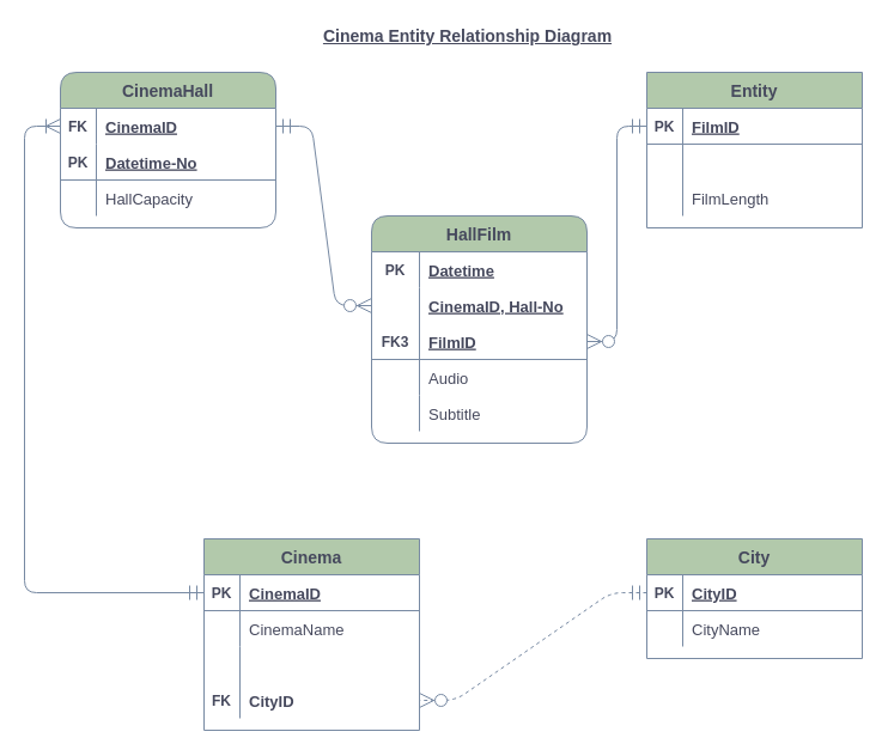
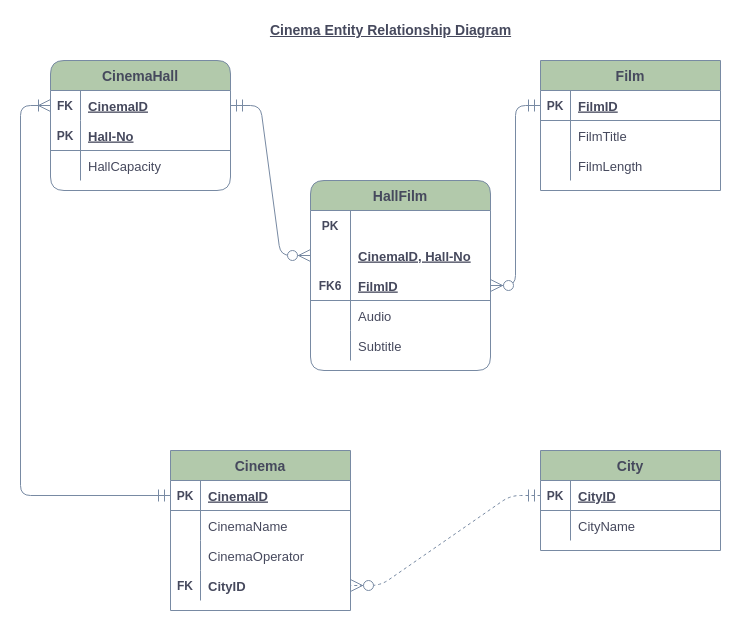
- <mxCell id="32" value="Entity" style="shape=table;startSize=30;container=1;collapsible=1;childLayout=tableLayout;fixedRows=1;rowLines=0;fontStyle=1;align=center;resizeLast=1;fontSize=14;fillColor=#B2C9AB;strokeColor=#788AA3;fontColor=#46495D;" parent="1" vertex="1"><mxGeometry x="540" y="60" width="180" height="130" as="geometry" /></mxCell>
+ <mxCell id="32" value="Film" style="shape=table;startSize=30;container=1;collapsible=1;childLayout=tableLayout;fixedRows=1;rowLines=0;fontStyle=1;align=center;resizeLast=1;fontSize=14;fillColor=#B2C9AB;strokeColor=#788AA3;fontColor=#46495D;" parent="1" vertex="1"><mxGeometry x="540" y="60" width="180" height="130" as="geometry" /></mxCell>
- <mxCell id="28" value="Datetime-No" style="shape=partialRectangle;connectable=0;fillColor=none;top=0;left=0;bottom=0;right=0;align=left;spacingLeft=6;fontStyle=5;overflow=hidden;fontSize=13;strokeColor=#788AA3;fontColor=#46495D;" parent="26" vertex="1"><mxGeometry x="30" width="150" height="30" as="geometry" /></mxCell>
+ <mxCell id="28" value="Hall-No" style="shape=partialRectangle;connectable=0;fillColor=none;top=0;left=0;bottom=0;right=0;align=left;spacingLeft=6;fontStyle=5;overflow=hidden;fontSize=13;strokeColor=#788AA3;fontColor=#46495D;" parent="26" vertex="1"><mxGeometry x="30" width="150" height="30" as="geometry" /></mxCell>
+ <mxCell id="38" value="FilmTitle" style="shape=partialRectangle;connectable=0;fillColor=none;top=0;left=0;bottom=0;right=0;align=left;spacingLeft=6;overflow=hidden;fontSize=13;strokeColor=#788AA3;fontColor=#46495D;" parent="36" vertex="1"><mxGeometry x="30" width="150" height="30" as="geometry" /></mxCell>
- <mxCell id="47" value="Datetime" style="shape=partialRectangle;connectable=0;fillColor=none;top=0;left=0;bottom=0;right=0;align=left;spacingLeft=6;fontStyle=5;overflow=hidden;fontSize=13;strokeColor=#788AA3;fontColor=#46495D;" parent="45" vertex="1"><mxGeometry x="40" width="140" height="30" as="geometry" /></mxCell>
- <mxCell id="51" value="FK3" style="shape=partialRectangle;connectable=0;fillColor=none;top=0;left=0;bottom=0;right=0;fontStyle=1;overflow=hidden;strokeColor=#788AA3;fontColor=#46495D;" parent="50" vertex="1"><mxGeometry width="40" height="30" as="geometry" /></mxCell>
+ <mxCell id="51" value="FK6" style="shape=partialRectangle;connectable=0;fillColor=none;top=0;left=0;bottom=0;right=0;fontStyle=1;overflow=hidden;strokeColor=#788AA3;fontColor=#46495D;" parent="50" vertex="1"><mxGeometry width="40" height="30" as="geometry" /></mxCell>
+ <mxCell id="18" value="CinemaOperator" style="shape=partialRectangle;connectable=0;fillColor=none;top=0;left=0;bottom=0;right=0;align=left;spacingLeft=6;overflow=hidden;fontSize=13;strokeColor=#788AA3;fontColor=#46495D;" parent="16" vertex="1"><mxGeometry x="30" width="150" height="30" as="geometry" /></mxCell>
